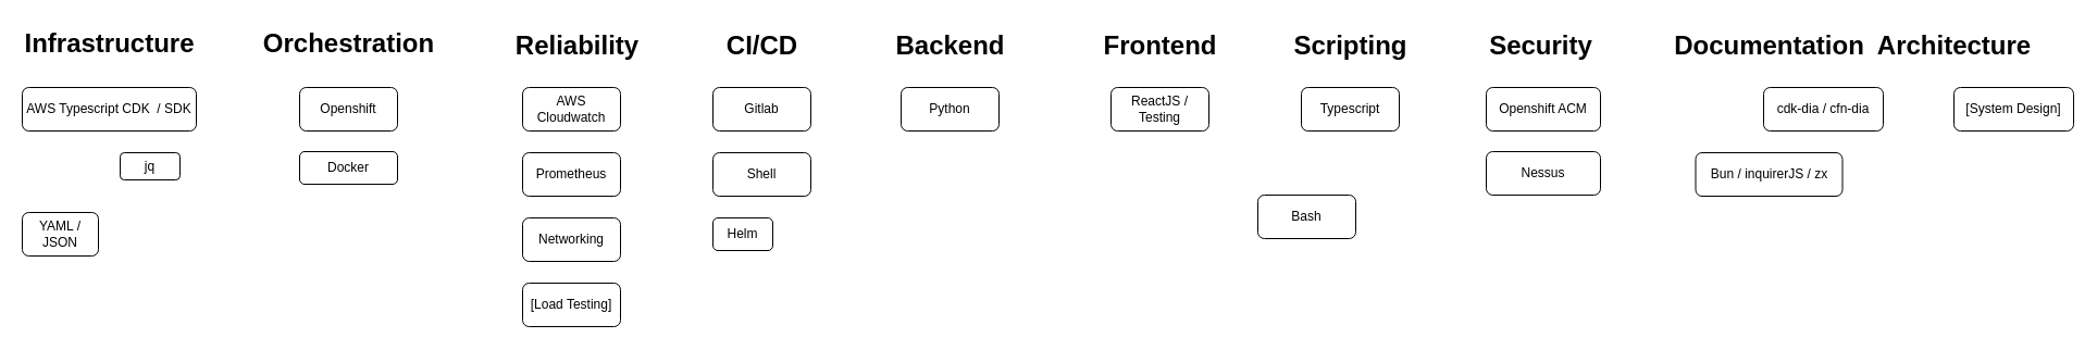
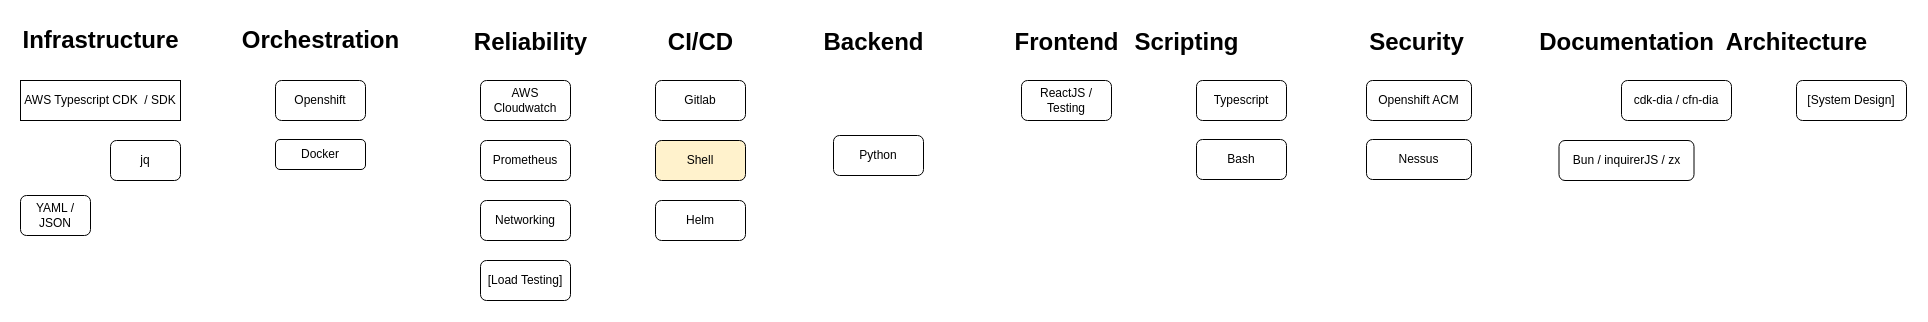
- <mxCell id="30" value="Scripting" style="text;strokeColor=none;fillColor=none;html=1;fontSize=24;fontStyle=1;verticalAlign=middle;align=center;" vertex="1" parent="1"><mxGeometry x="1191" y="22" width="100" height="40" as="geometry" /></mxCell>
+ <mxCell id="30" value="Scripting" style="text;strokeColor=none;fillColor=none;html=1;fontSize=24;fontStyle=1;verticalAlign=middle;align=center;" vertex="1" parent="1"><mxGeometry x="1136" y="22" width="100" height="40" as="geometry" /></mxCell>
- <mxCell id="2" value="AWS Typescript CDK&amp;nbsp; / SDK" style="rounded=1;whiteSpace=wrap;html=1;" parent="1" vertex="1"><mxGeometry x="20" y="80" width="160" height="40" as="geometry" /></mxCell>
+ <mxCell id="2" value="AWS Typescript CDK&amp;nbsp; / SDK" style="whiteSpace=wrap;html=1;rounded=0;" parent="1" vertex="1"><mxGeometry x="20" y="80" width="160" height="40" as="geometry" /></mxCell>
- <mxCell id="14" value="Python" style="rounded=1;whiteSpace=wrap;html=1;" parent="1" vertex="1"><mxGeometry x="828" y="80" width="90" height="40" as="geometry" /></mxCell>
+ <mxCell id="14" value="Python" style="rounded=1;whiteSpace=wrap;html=1;" parent="1" vertex="1"><mxGeometry x="833" y="135" width="90" height="40" as="geometry" /></mxCell>
- <mxCell id="22" value="jq" style="rounded=1;whiteSpace=wrap;html=1;" parent="1" vertex="1"><mxGeometry x="110" y="140" width="55" height="25" as="geometry" /></mxCell>
+ <mxCell id="22" value="jq" style="rounded=1;whiteSpace=wrap;html=1;" parent="1" vertex="1"><mxGeometry x="110" y="140" width="70" height="40" as="geometry" /></mxCell>
- <mxCell id="20" value="Shell" style="rounded=1;whiteSpace=wrap;html=1;" parent="1" vertex="1"><mxGeometry x="655" y="140" width="90" height="40" as="geometry" /></mxCell>
+ <mxCell id="20" value="Shell" style="rounded=1;whiteSpace=wrap;html=1;fillColor=#fff2cc;" parent="1" vertex="1"><mxGeometry x="655" y="140" width="90" height="40" as="geometry" /></mxCell>
- <mxCell id="32" value="Bash" style="rounded=1;whiteSpace=wrap;html=1;" vertex="1" parent="1"><mxGeometry x="1156" y="179" width="90" height="40" as="geometry" /></mxCell>
+ <mxCell id="32" value="Bash" style="rounded=1;whiteSpace=wrap;html=1;" vertex="1" parent="1"><mxGeometry x="1196" y="139" width="90" height="40" as="geometry" /></mxCell>
- <mxCell id="23" value="Helm" style="rounded=1;whiteSpace=wrap;html=1;" parent="1" vertex="1"><mxGeometry x="655" y="200" width="55" height="30" as="geometry" /></mxCell>
+ <mxCell id="23" value="Helm" style="rounded=1;whiteSpace=wrap;html=1;" parent="1" vertex="1"><mxGeometry x="655" y="200" width="90" height="40" as="geometry" /></mxCell>
